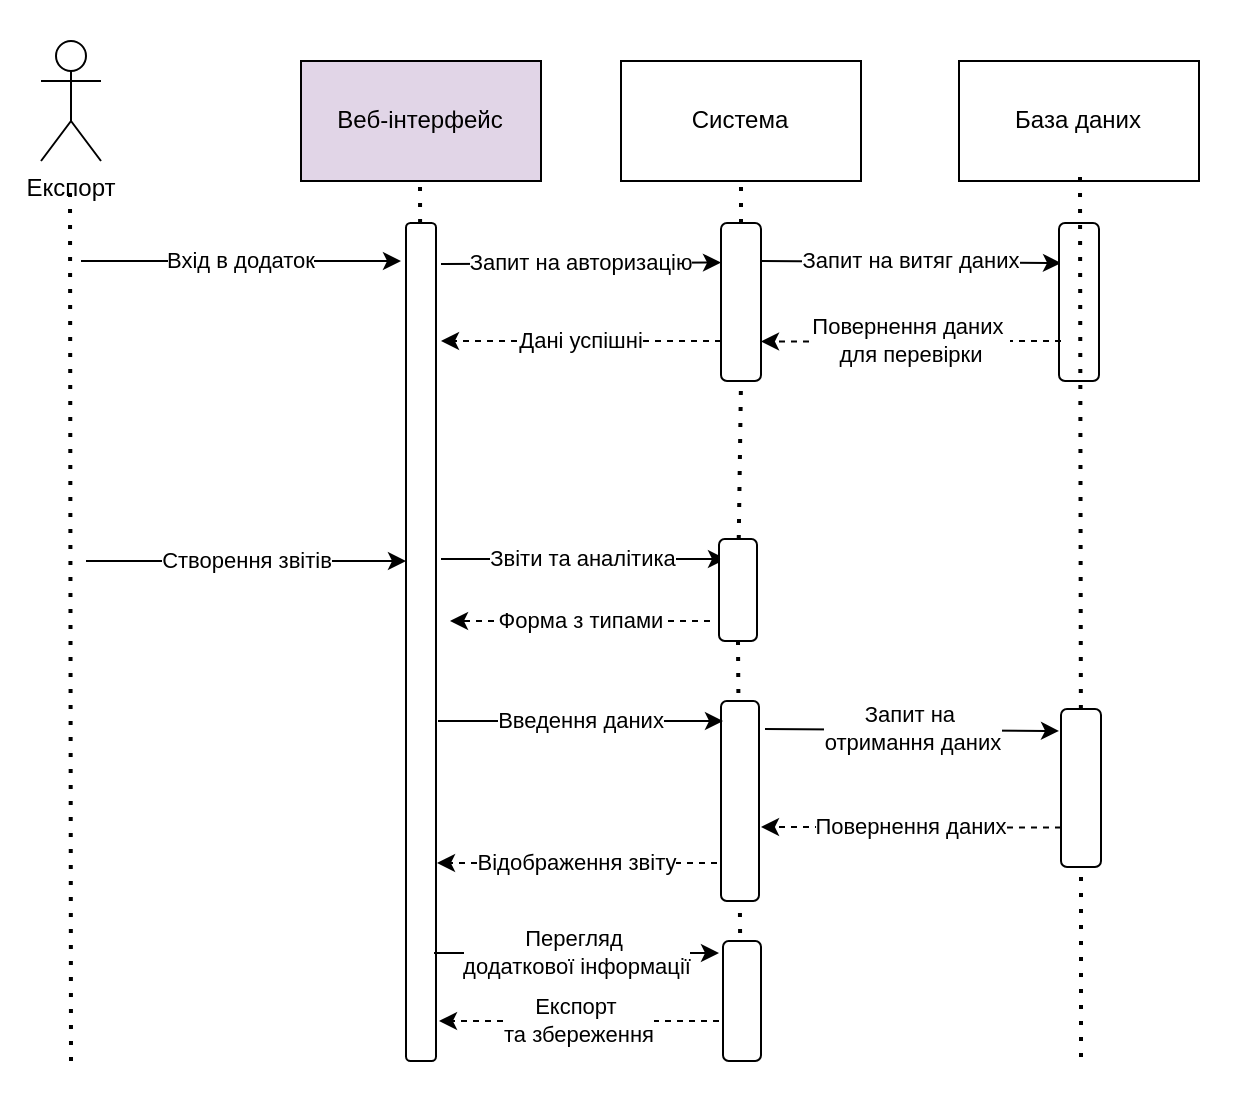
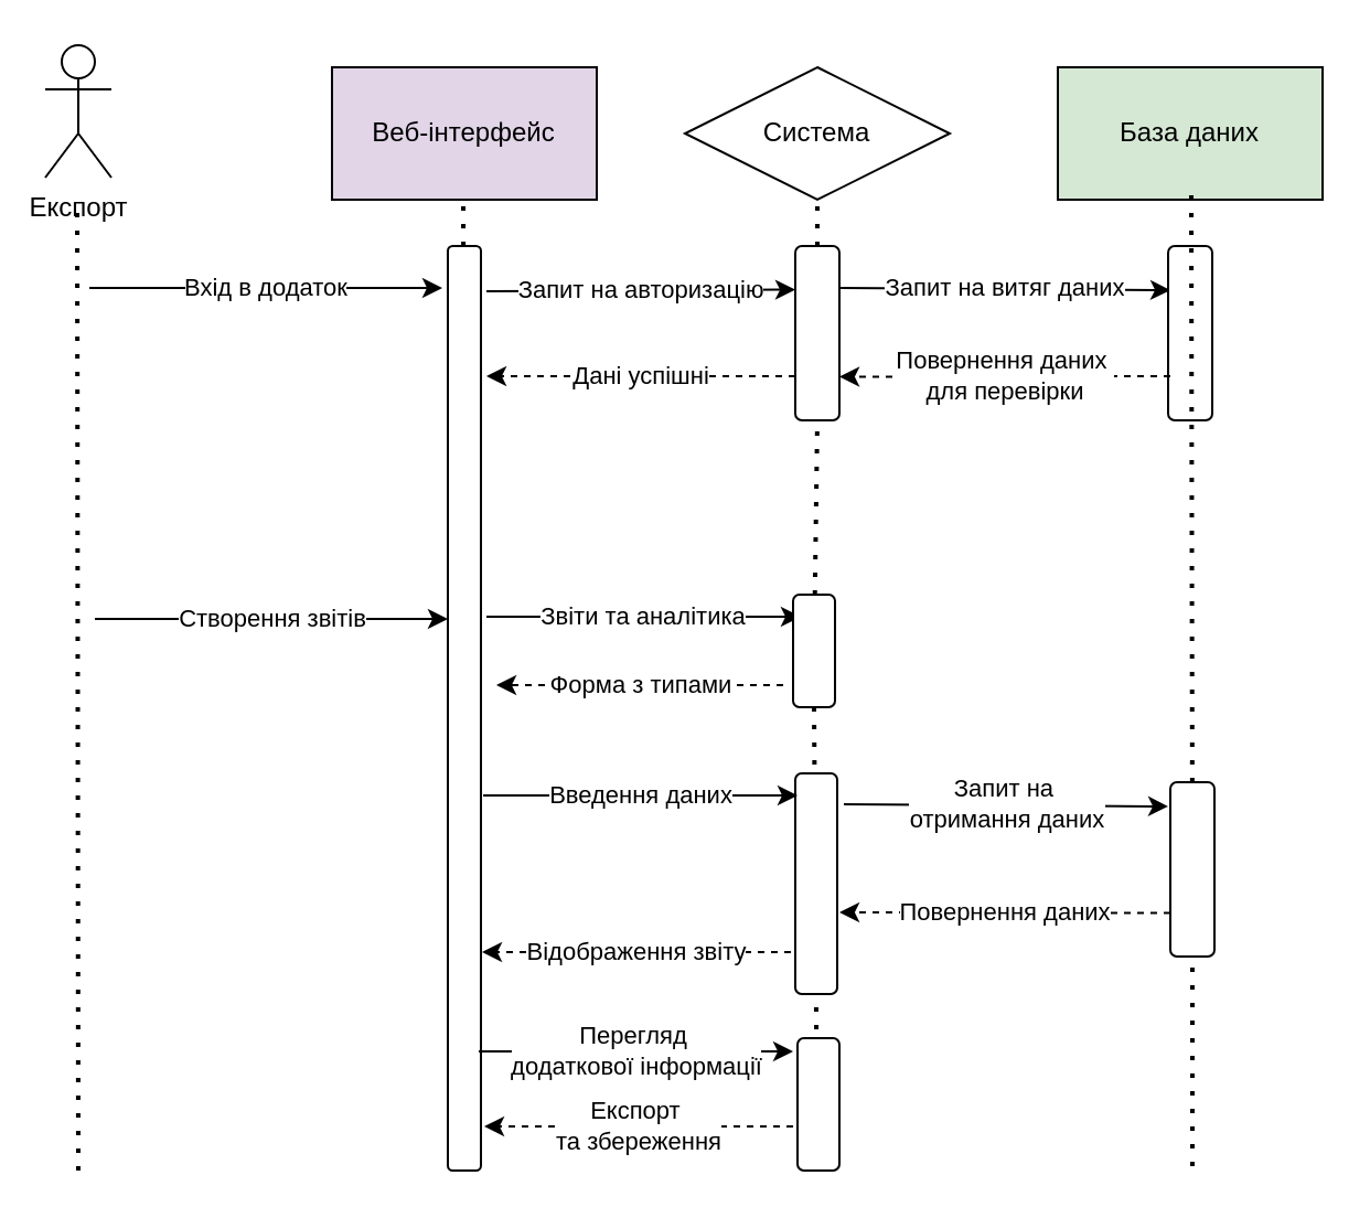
- <mxCell id="4" value="Система" style="rounded=0;whiteSpace=wrap;html=1;" vertex="1" parent="1"><mxGeometry x="310" y="30" width="120" height="60" as="geometry" /></mxCell>
+ <mxCell id="4" value="Система" style="rhombus;whiteSpace=wrap;html=1;" vertex="1" parent="1"><mxGeometry x="310" y="30" width="120" height="60" as="geometry" /></mxCell>
- <mxCell id="5" value="База даних" style="rounded=0;whiteSpace=wrap;html=1;" vertex="1" parent="1"><mxGeometry x="479" y="30" width="120" height="60" as="geometry" /></mxCell>
+ <mxCell id="5" value="База даних" style="rounded=0;whiteSpace=wrap;html=1;fillColor=#d5e8d4;" vertex="1" parent="1"><mxGeometry x="479" y="30" width="120" height="60" as="geometry" /></mxCell>
